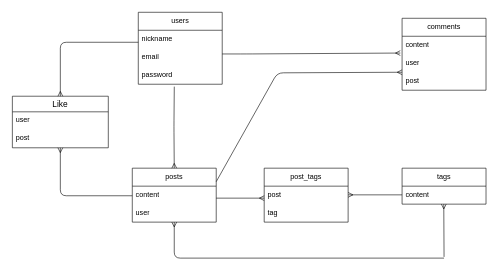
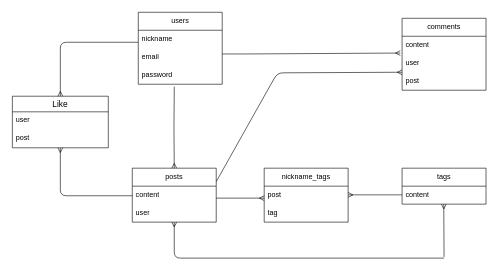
- <mxCell id="13" value="post_tags" style="swimlane;fontStyle=0;childLayout=stackLayout;horizontal=1;startSize=30;horizontalStack=0;resizeParent=1;resizeParentMax=0;resizeLast=0;collapsible=1;marginBottom=0;whiteSpace=wrap;html=1;" parent="1" vertex="1"><mxGeometry x="440" y="280" width="140" height="90" as="geometry" /></mxCell>
+ <mxCell id="13" value="nickname_tags" style="swimlane;fontStyle=0;childLayout=stackLayout;horizontal=1;startSize=30;horizontalStack=0;resizeParent=1;resizeParentMax=0;resizeLast=0;collapsible=1;marginBottom=0;whiteSpace=wrap;html=1;" parent="1" vertex="1"><mxGeometry x="440" y="280" width="140" height="90" as="geometry" /></mxCell>
